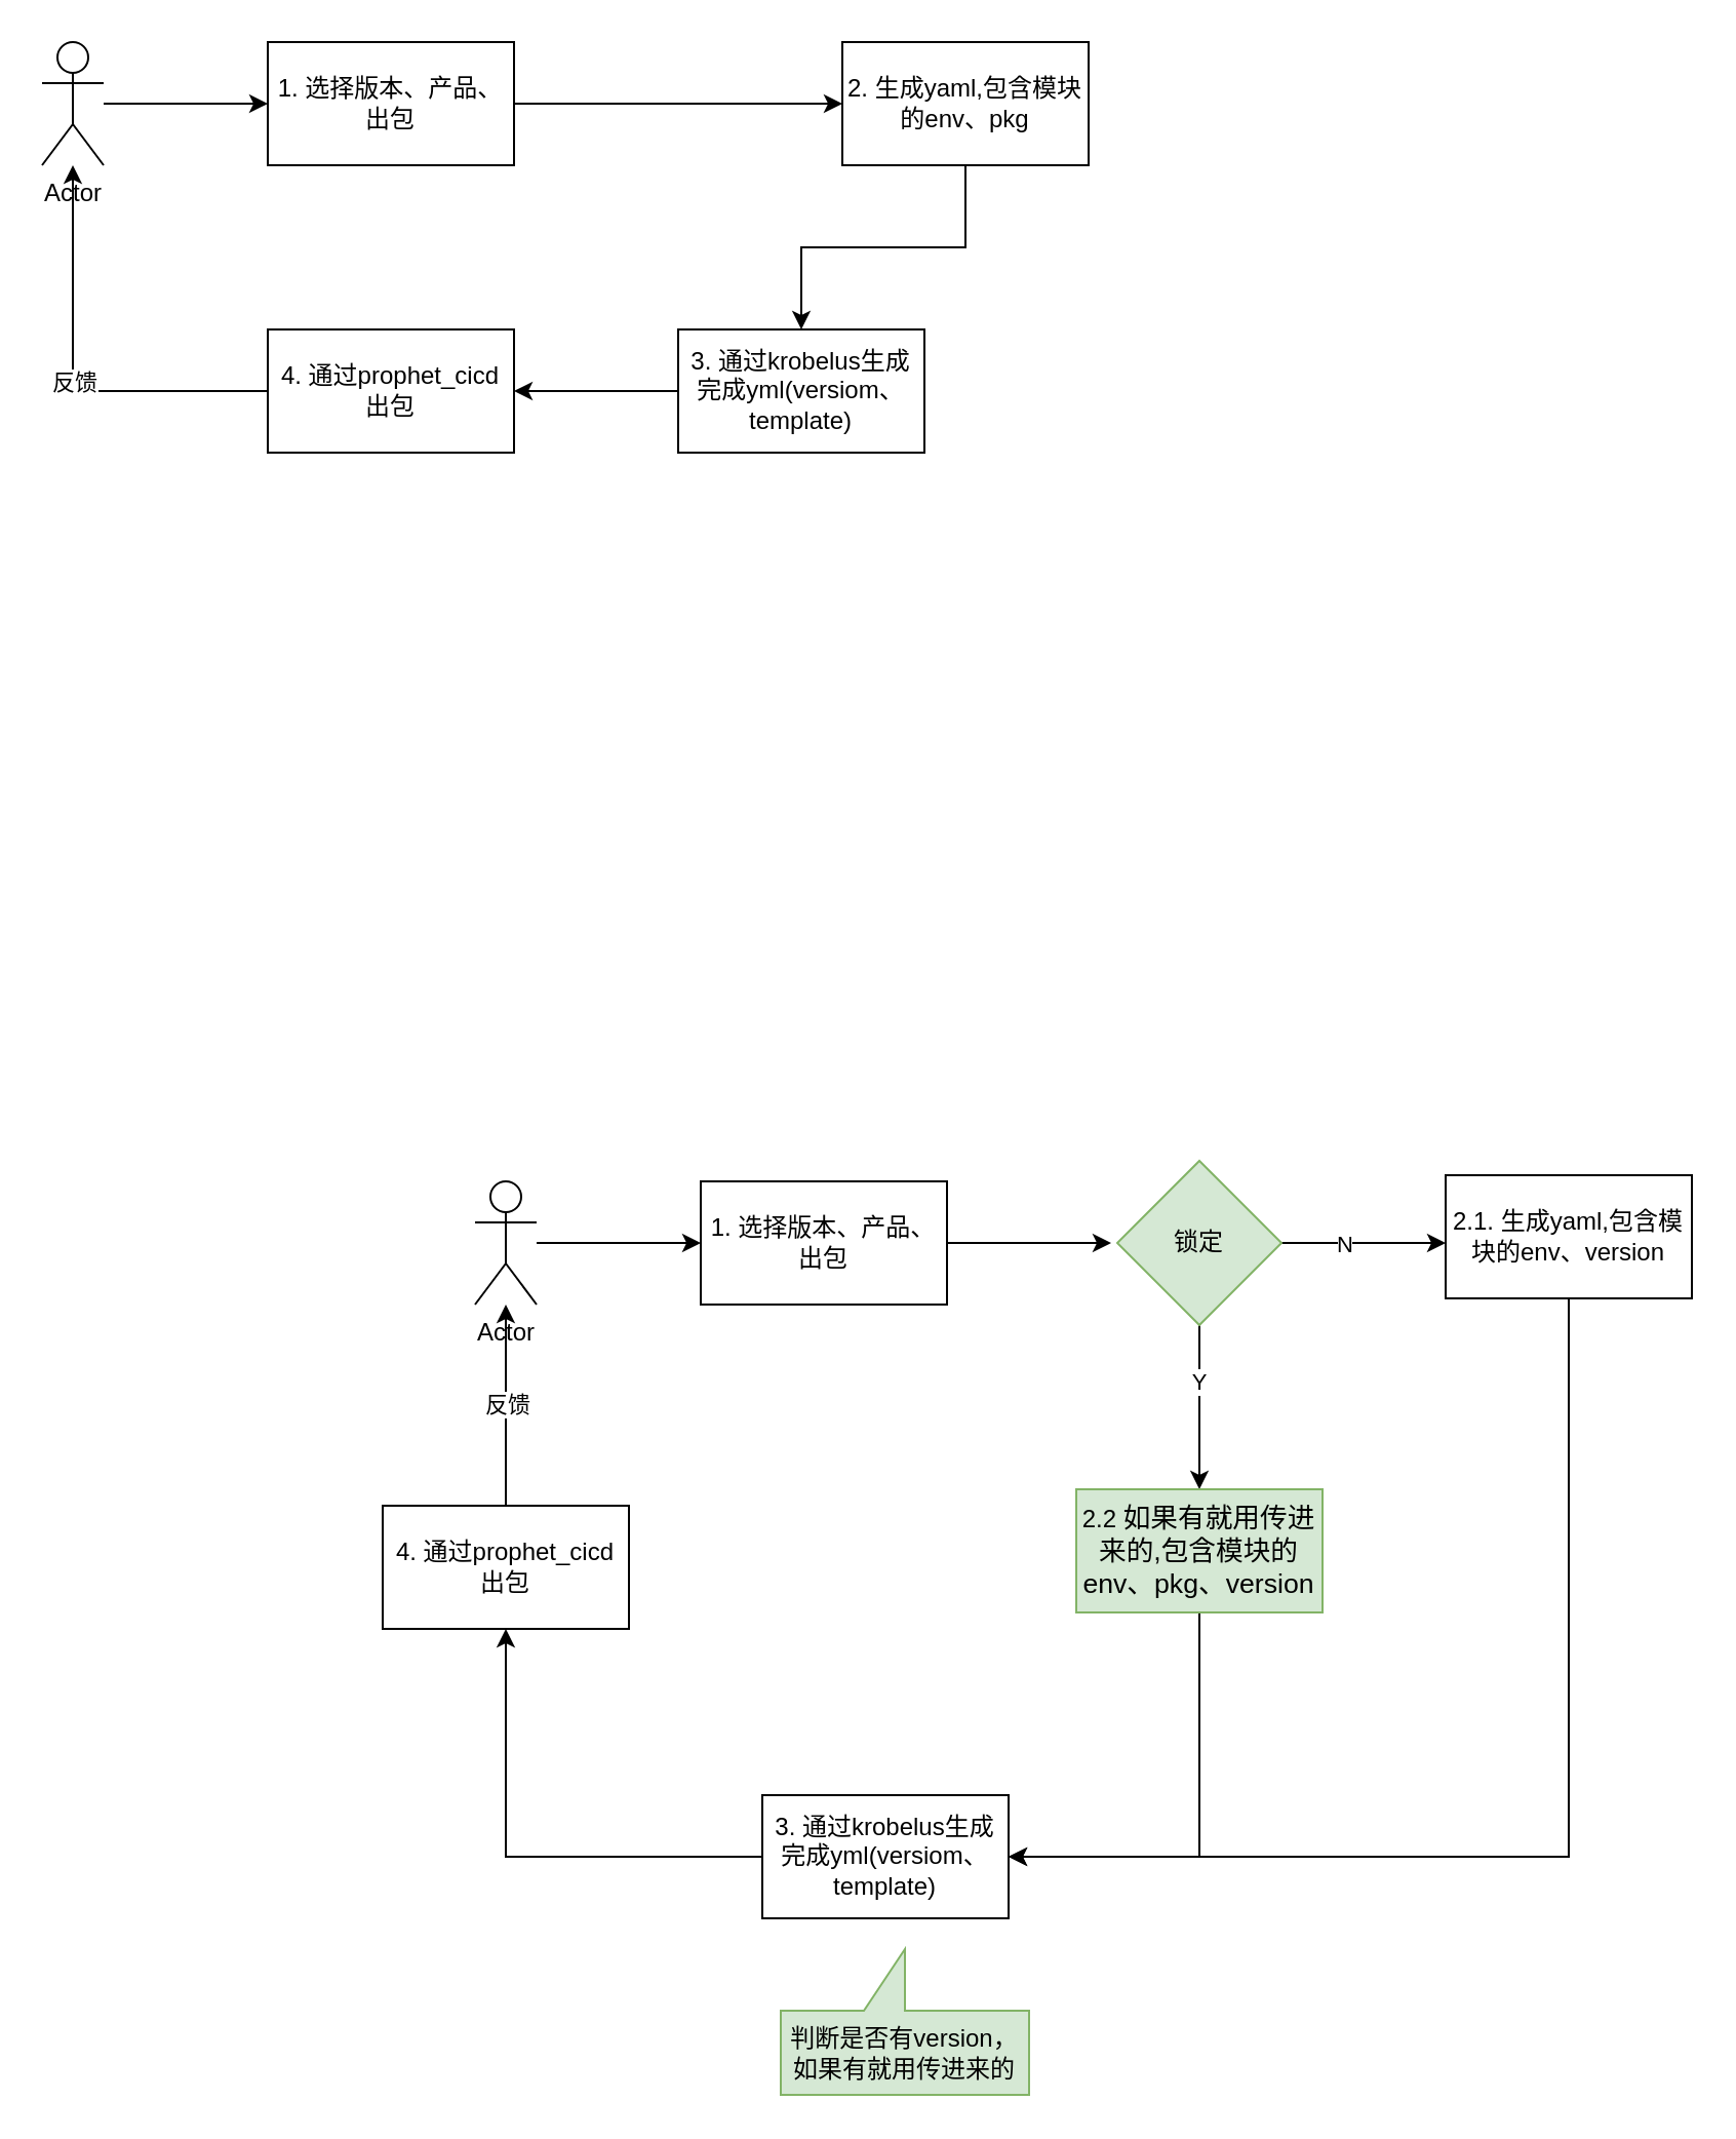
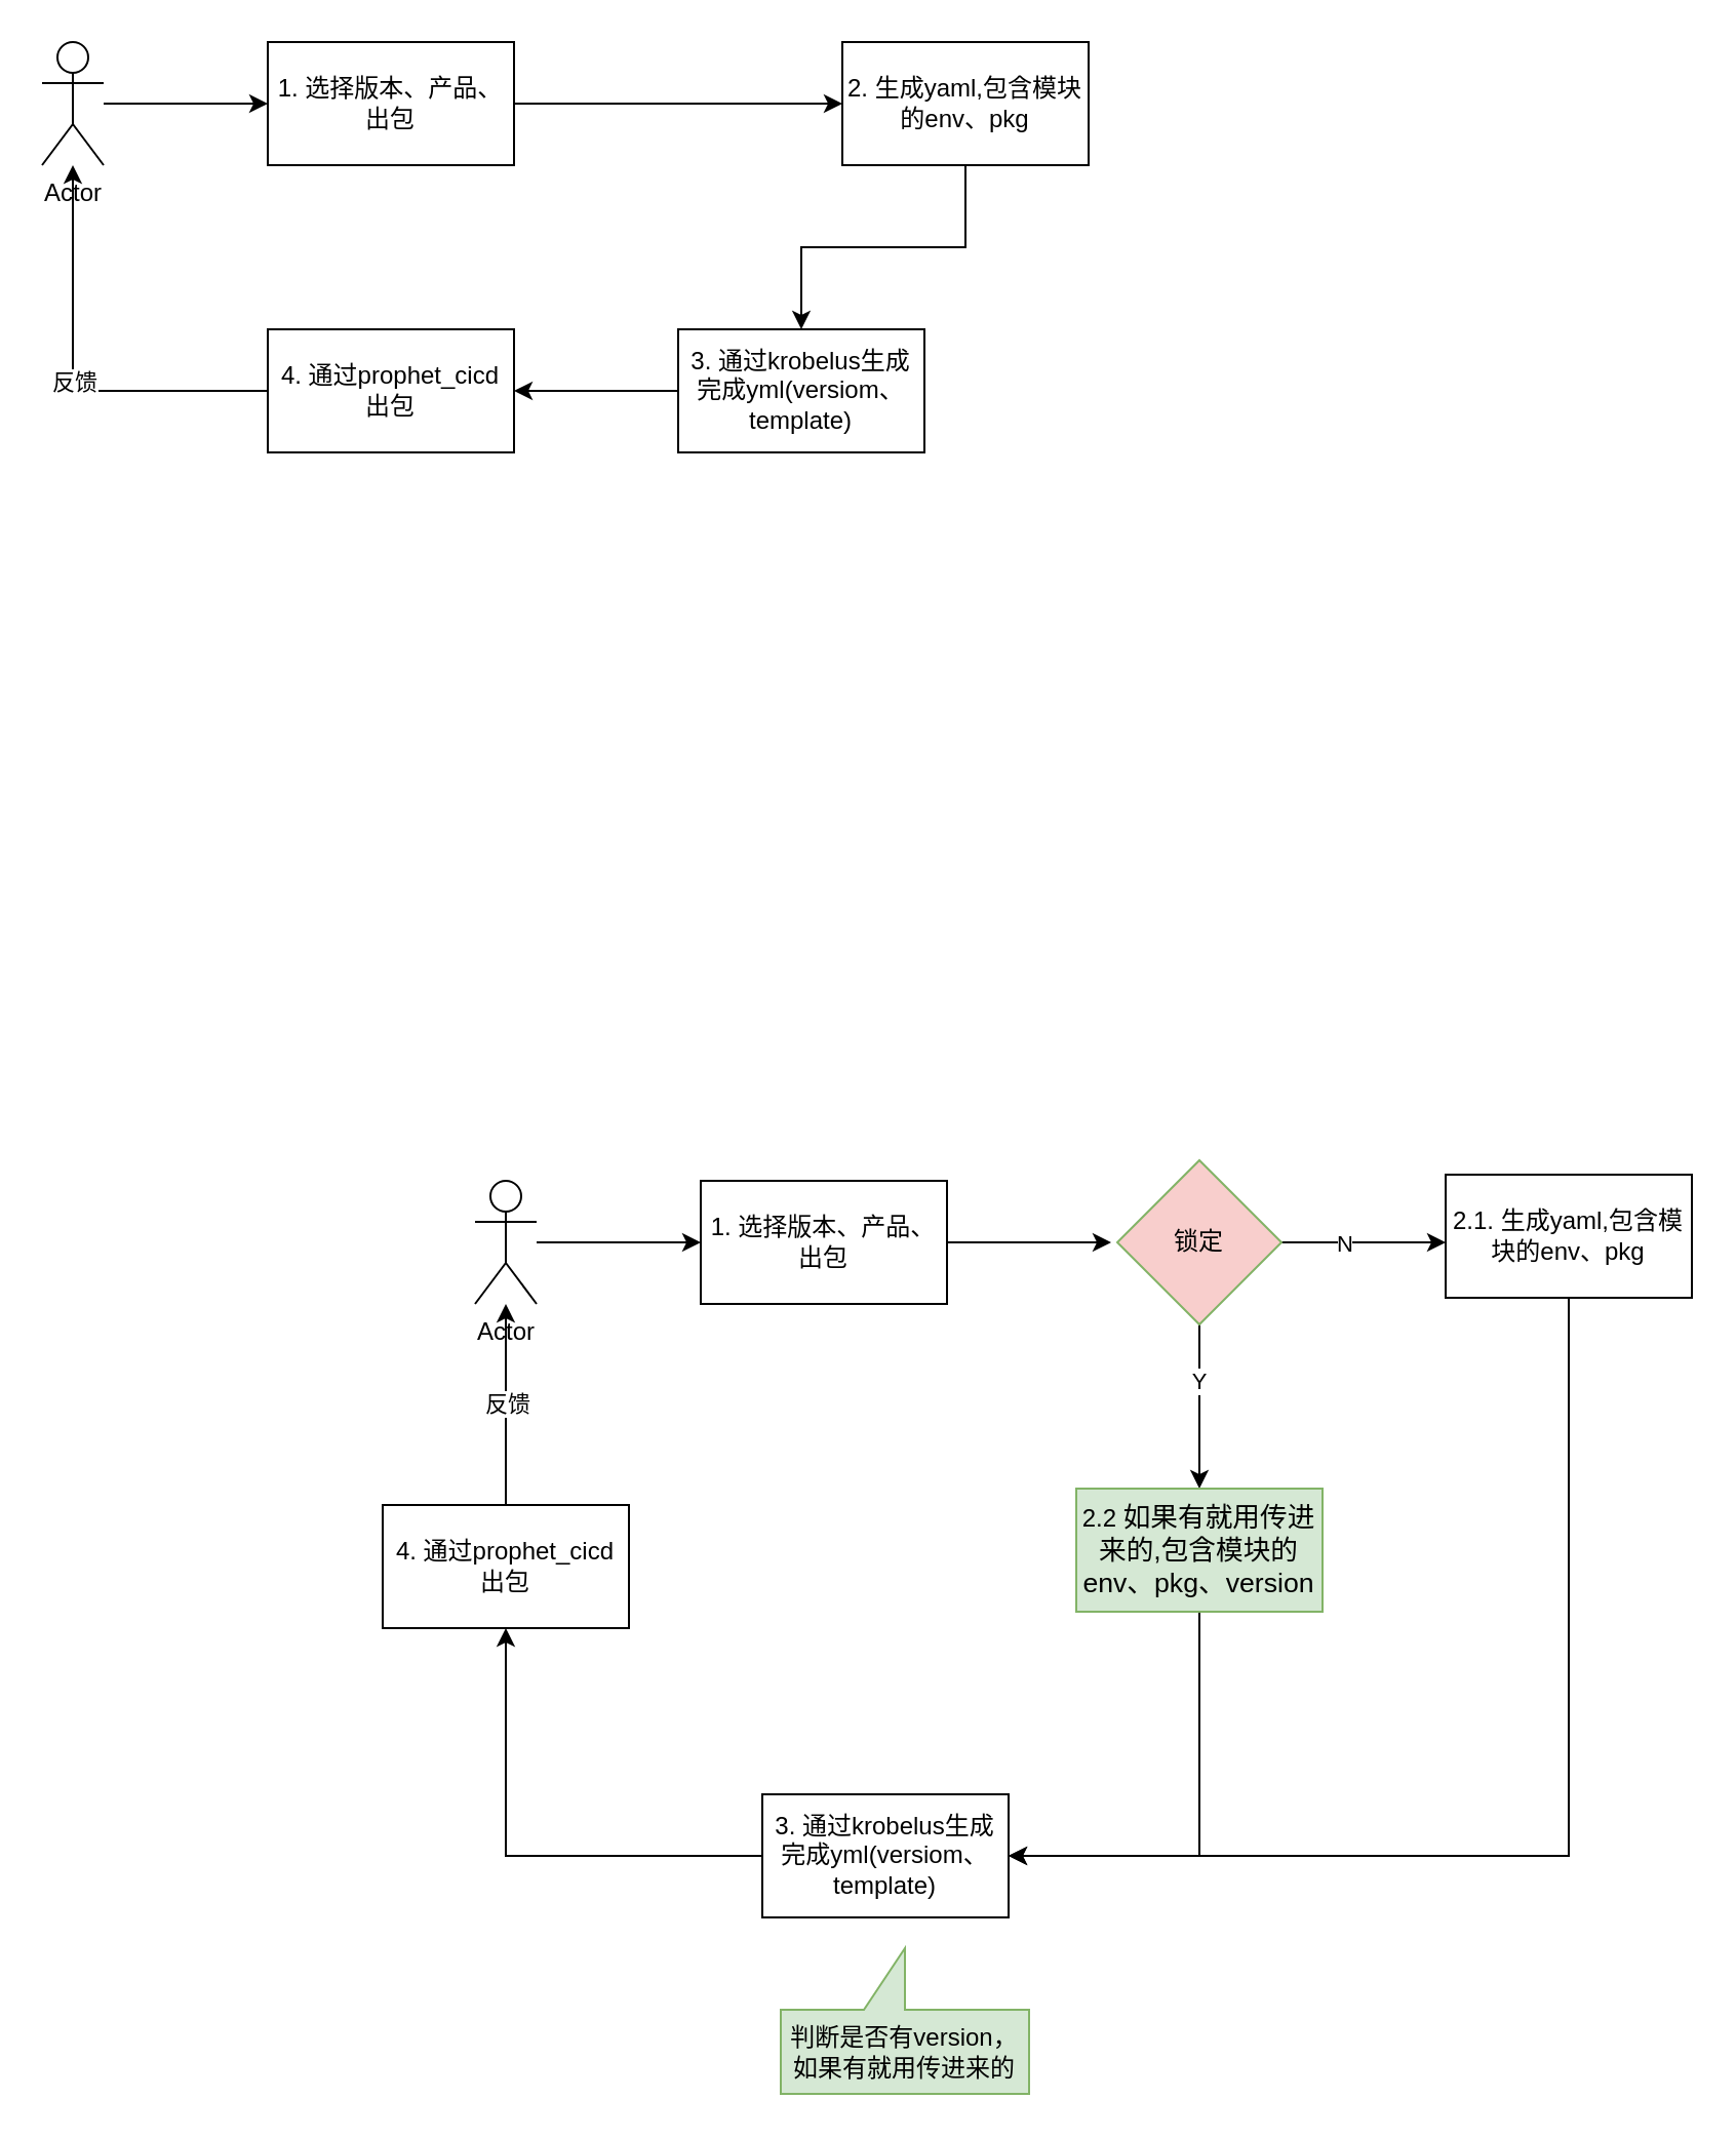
- <mxCell id="18" value="2.1. 生成yaml,包含模块的env、version" style="rounded=0;whiteSpace=wrap;html=1;" vertex="1" parent="1"><mxGeometry x="704" y="572" width="120" height="60" as="geometry" /></mxCell>
+ <mxCell id="18" value="2.1. 生成yaml,包含模块的env、pkg" style="rounded=0;whiteSpace=wrap;html=1;" vertex="1" parent="1"><mxGeometry x="704" y="572" width="120" height="60" as="geometry" /></mxCell>
- <mxCell id="28" value="锁定" style="rhombus;whiteSpace=wrap;html=1;fillColor=#d5e8d4;strokeColor=#82b366;" vertex="1" parent="1"><mxGeometry x="544" y="565" width="80" height="80" as="geometry" /></mxCell>
+ <mxCell id="28" value="锁定" style="rhombus;whiteSpace=wrap;html=1;fillColor=#f8cecc;strokeColor=#82b366;" vertex="1" parent="1"><mxGeometry x="544" y="565" width="80" height="80" as="geometry" /></mxCell>
